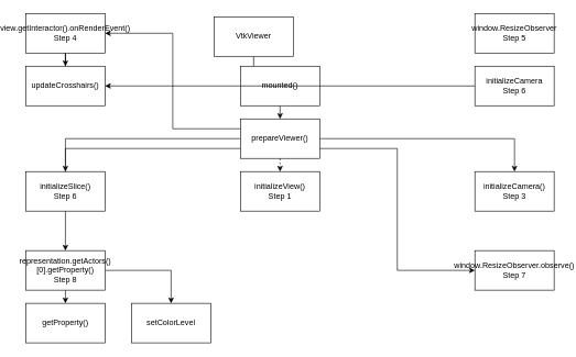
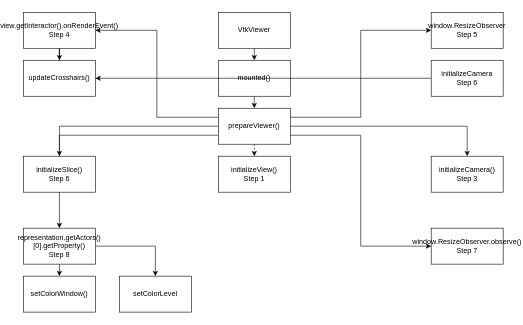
- <mxCell id="3" value="VtkViewer" style="rounded=0;whiteSpace=wrap;html=1;" vertex="1" parent="1"><mxGeometry x="305" y="25" width="120" height="60" as="geometry" /></mxCell>
+ <mxCell id="3" value="VtkViewer" style="rounded=0;whiteSpace=wrap;html=1;" vertex="1" parent="1"><mxGeometry x="345" y="20" width="120" height="60" as="geometry" /></mxCell>
+ <mxCell id="10" style="edgeStyle=orthogonalEdgeStyle;rounded=0;orthogonalLoop=1;jettySize=auto;html=1;exitX=1;exitY=0.25;exitDx=0;exitDy=0;entryX=0;entryY=0.5;entryDx=0;entryDy=0;" edge="1" parent="1" source="13" target="20"><mxGeometry relative="1" as="geometry" /></mxCell>
- <mxCell id="27" value="getProperty()" style="rounded=0;whiteSpace=wrap;html=1;" vertex="1" parent="1"><mxGeometry x="20" y="460" width="120" height="60" as="geometry" /></mxCell>
+ <mxCell id="27" value="setColorWindow()" style="rounded=0;whiteSpace=wrap;html=1;" vertex="1" parent="1"><mxGeometry x="20" y="460" width="120" height="60" as="geometry" /></mxCell>
